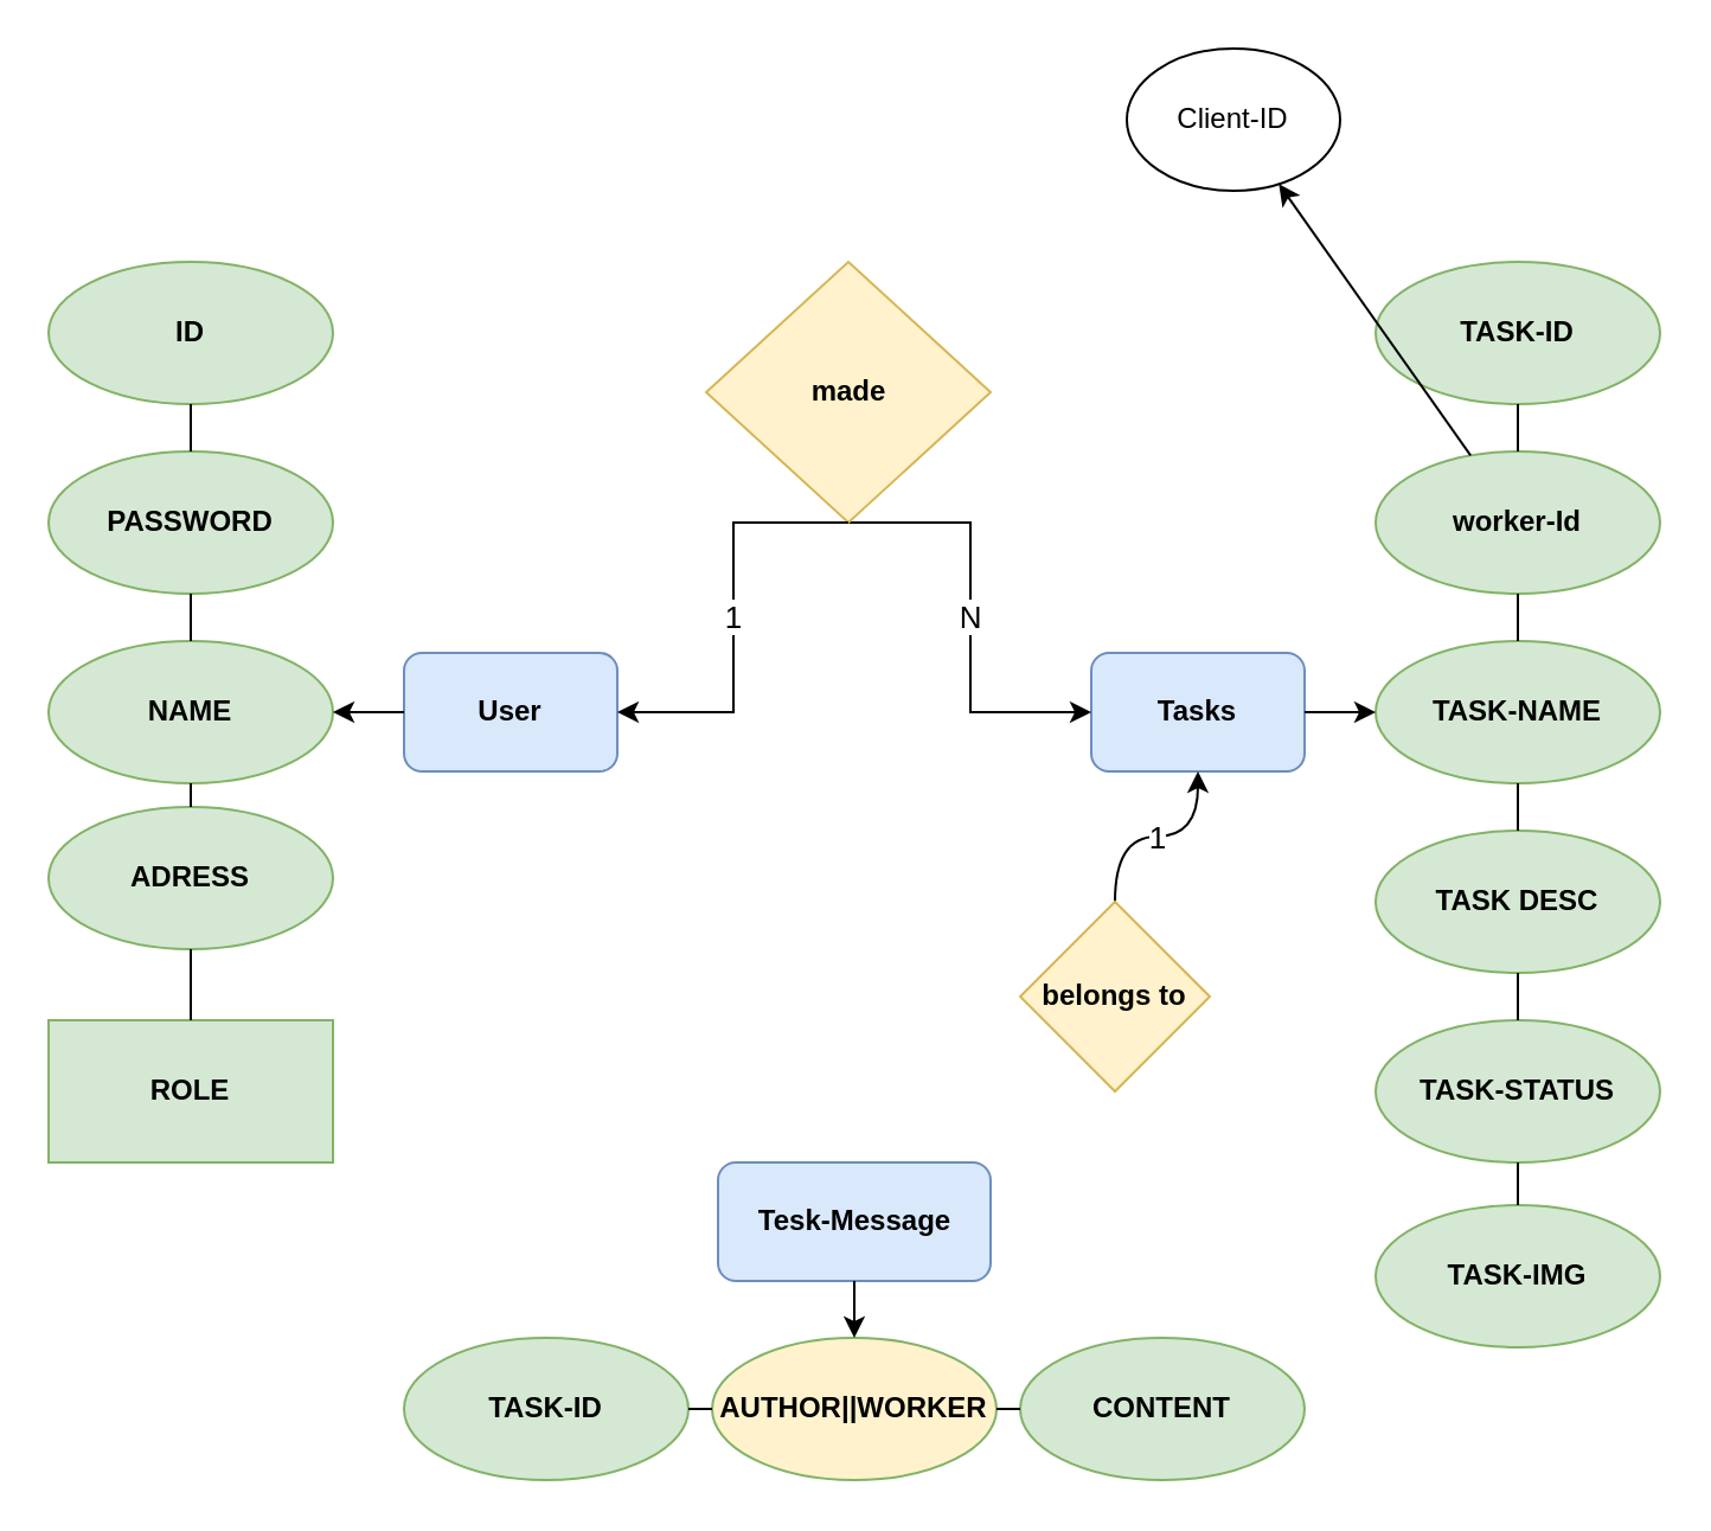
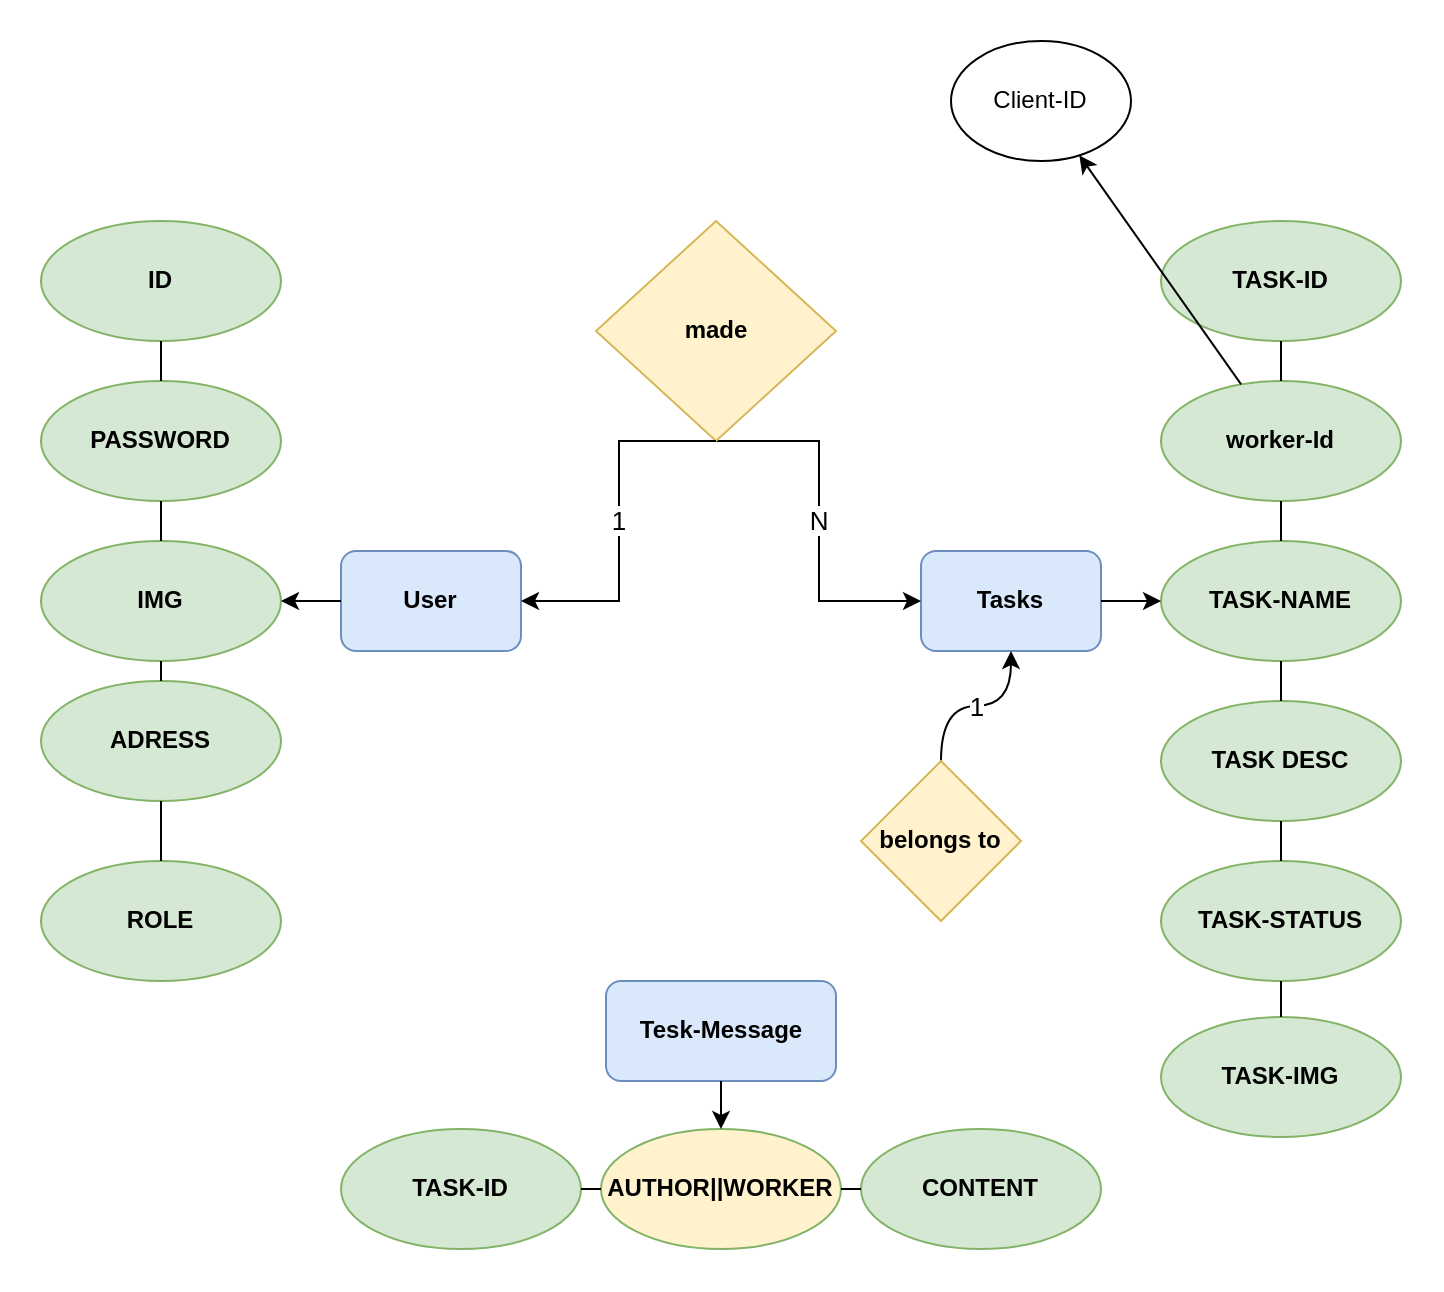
- <mxCell id="5" value="&lt;font color=&quot;#000000&quot;&gt;NAME&lt;/font&gt;" style="ellipse;whiteSpace=wrap;html=1;fillColor=#d5e8d4;strokeColor=#82b366;fontStyle=1" parent="1" vertex="1"><mxGeometry x="20" y="270" width="120" height="60" as="geometry" /></mxCell>
+ <mxCell id="5" value="&lt;font color=&quot;#000000&quot;&gt;IMG&lt;/font&gt;" style="ellipse;whiteSpace=wrap;html=1;fillColor=#d5e8d4;strokeColor=#82b366;fontStyle=1" parent="1" vertex="1"><mxGeometry x="20" y="270" width="120" height="60" as="geometry" /></mxCell>
- <mxCell id="6" value="&lt;font color=&quot;#000000&quot;&gt;ROLE&lt;/font&gt;" style="whiteSpace=wrap;html=1;fillColor=#d5e8d4;strokeColor=#82b366;fontStyle=1;rounded=0;" parent="1" vertex="1"><mxGeometry x="20" y="430" width="120" height="60" as="geometry" /></mxCell>
+ <mxCell id="6" value="&lt;font color=&quot;#000000&quot;&gt;ROLE&lt;/font&gt;" style="ellipse;whiteSpace=wrap;html=1;fillColor=#d5e8d4;strokeColor=#82b366;fontStyle=1" parent="1" vertex="1"><mxGeometry x="20" y="430" width="120" height="60" as="geometry" /></mxCell>
